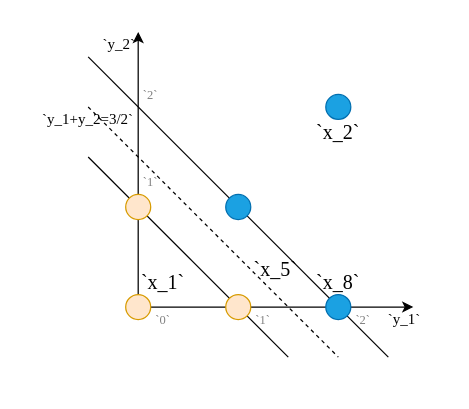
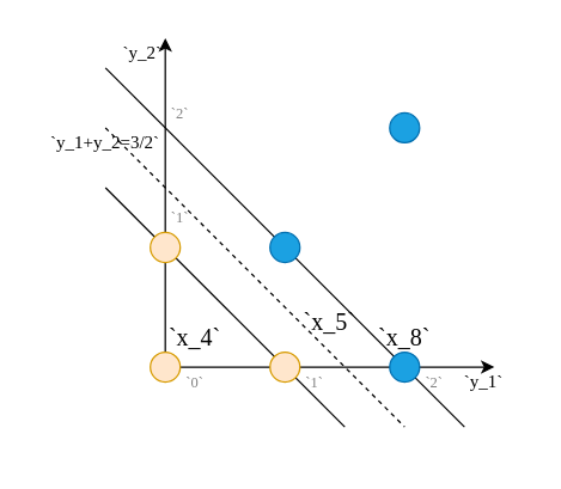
- <mxCell id="17" value="`x_2`" style="text;html=1;strokeColor=none;fillColor=none;align=center;verticalAlign=middle;whiteSpace=wrap;rounded=0;fontFamily=Calibri;fontSize=16;" parent="1" vertex="1"><mxGeometry x="250" y="95" width="40" height="20" as="geometry" /></mxCell>
- <mxCell id="14" value="`x_1`" style="text;html=1;strokeColor=none;fillColor=none;align=center;verticalAlign=middle;whiteSpace=wrap;rounded=0;fontFamily=Calibri;fontSize=16;" parent="1" vertex="1"><mxGeometry x="110" y="215" width="40" height="20" as="geometry" /></mxCell>
+ <mxCell id="14" value="`x_4`" style="text;html=1;strokeColor=none;fillColor=none;align=center;verticalAlign=middle;whiteSpace=wrap;rounded=0;fontFamily=Calibri;fontSize=16;" parent="1" vertex="1"><mxGeometry x="110" y="215" width="40" height="20" as="geometry" /></mxCell>
